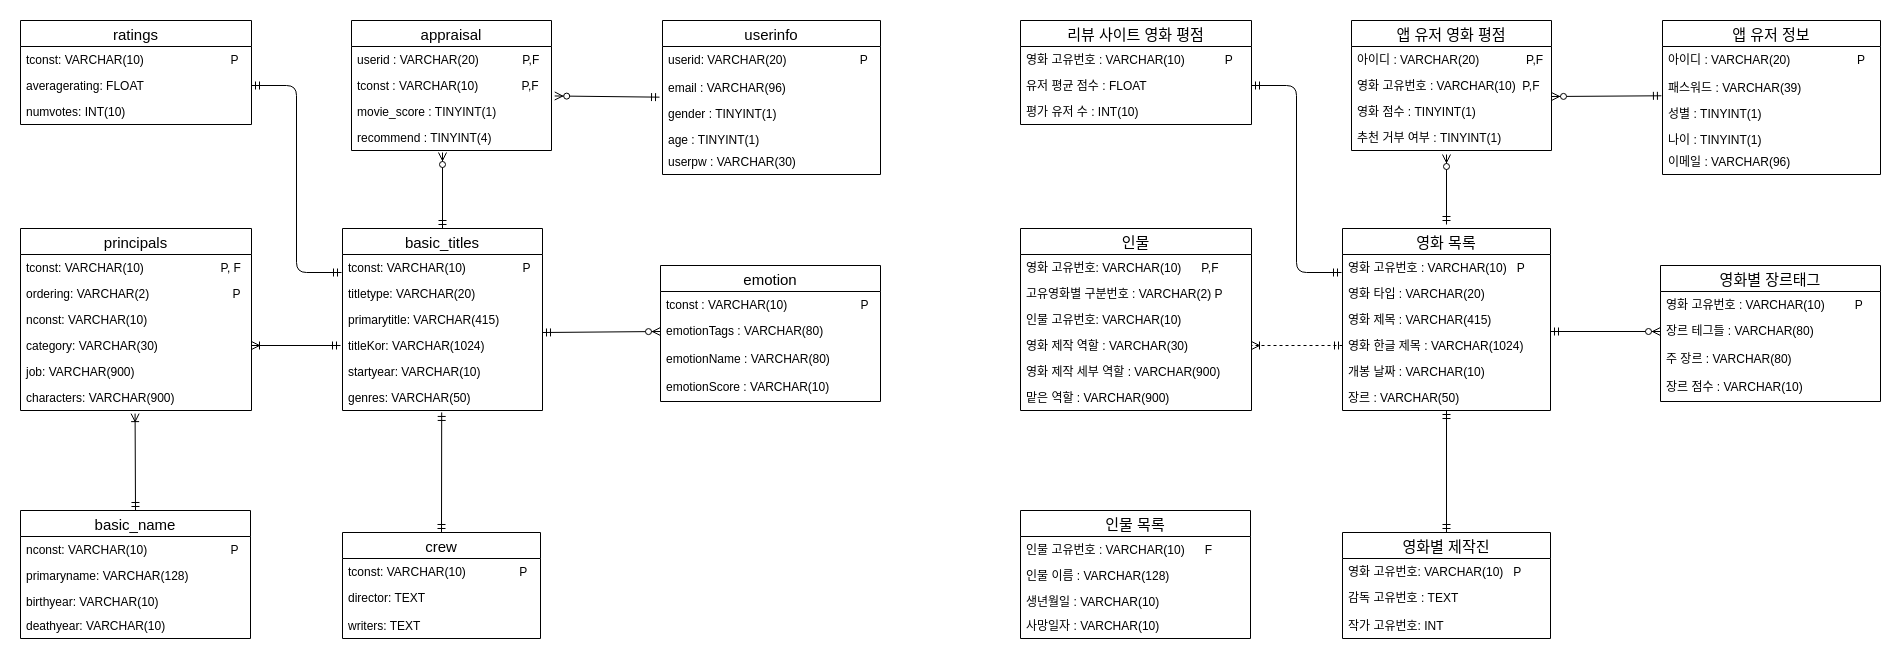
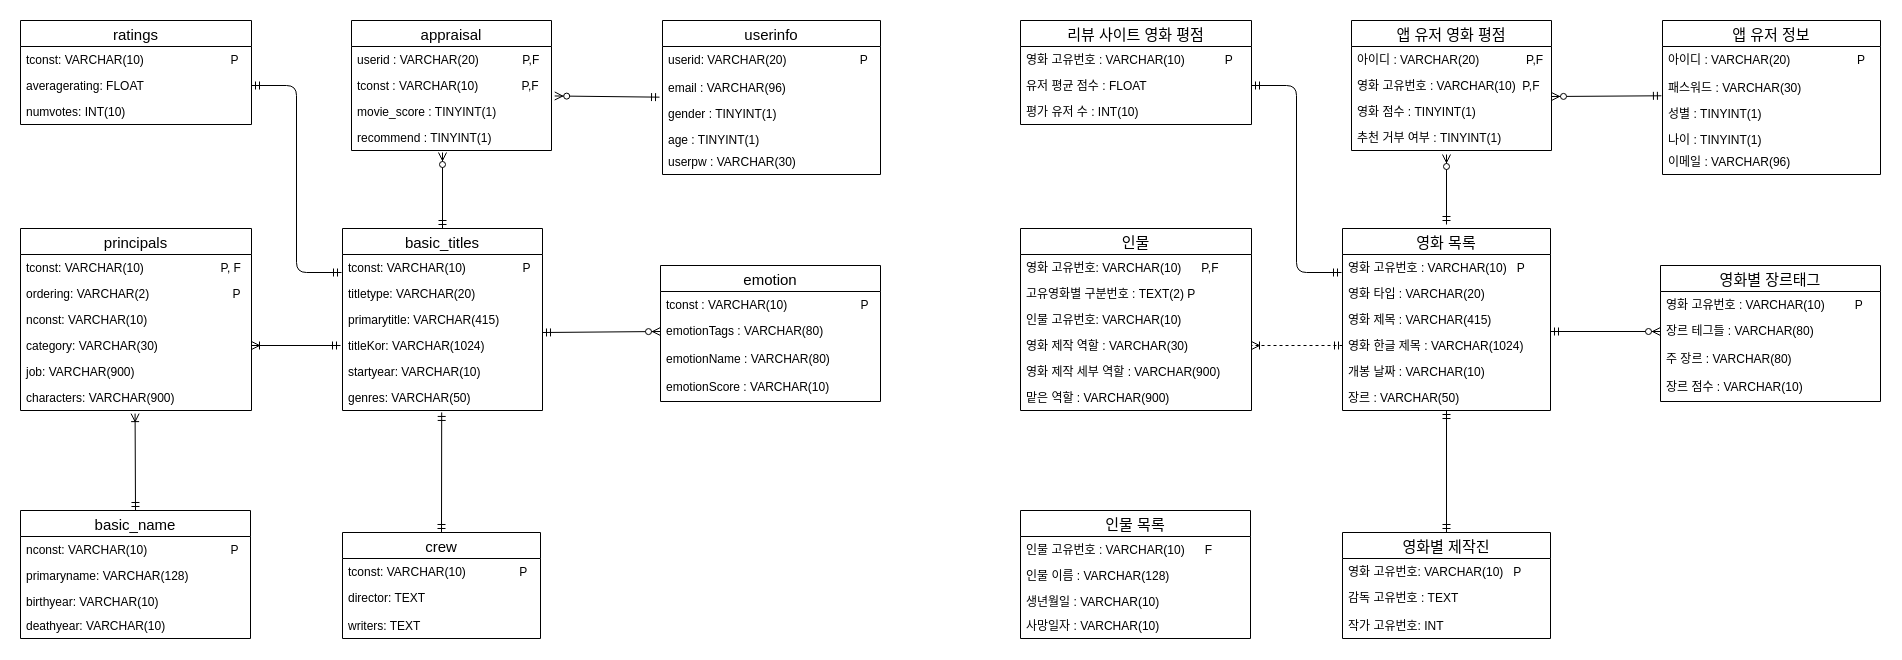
- <mxCell id="29" value="패스워드 : VARCHAR(39)" style="text;strokeColor=none;fillColor=none;align=left;verticalAlign=top;spacingLeft=4;spacingRight=4;overflow=hidden;rotatable=0;points=[[0,0.5],[1,0.5]];portConstraint=eastwest;" parent="27" vertex="1"><mxGeometry y="54" width="218" height="26" as="geometry" /></mxCell>
+ <mxCell id="29" value="패스워드 : VARCHAR(30)" style="text;strokeColor=none;fillColor=none;align=left;verticalAlign=top;spacingLeft=4;spacingRight=4;overflow=hidden;rotatable=0;points=[[0,0.5],[1,0.5]];portConstraint=eastwest;" parent="27" vertex="1"><mxGeometry y="54" width="218" height="26" as="geometry" /></mxCell>
- <mxCell id="86" value="recommend : TINYINT(4)" style="text;strokeColor=none;fillColor=none;align=left;verticalAlign=top;spacingLeft=4;spacingRight=4;overflow=hidden;rotatable=0;points=[[0,0.5],[1,0.5]];portConstraint=eastwest;" parent="82" vertex="1"><mxGeometry y="104" width="200" height="26" as="geometry" /></mxCell>
+ <mxCell id="86" value="recommend : TINYINT(1)" style="text;strokeColor=none;fillColor=none;align=left;verticalAlign=top;spacingLeft=4;spacingRight=4;overflow=hidden;rotatable=0;points=[[0,0.5],[1,0.5]];portConstraint=eastwest;" parent="82" vertex="1"><mxGeometry y="104" width="200" height="26" as="geometry" /></mxCell>
- <mxCell id="4" value="고유영화별 구분번호 : VARCHAR(2) P" style="text;strokeColor=none;fillColor=none;align=left;verticalAlign=top;spacingLeft=4;spacingRight=4;overflow=hidden;rotatable=0;points=[[0,0.5],[1,0.5]];portConstraint=eastwest;" parent="2" vertex="1"><mxGeometry y="52" width="231" height="26" as="geometry" /></mxCell>
+ <mxCell id="4" value="고유영화별 구분번호 : TEXT(2) P" style="text;strokeColor=none;fillColor=none;align=left;verticalAlign=top;spacingLeft=4;spacingRight=4;overflow=hidden;rotatable=0;points=[[0,0.5],[1,0.5]];portConstraint=eastwest;" parent="2" vertex="1"><mxGeometry y="52" width="231" height="26" as="geometry" /></mxCell>
